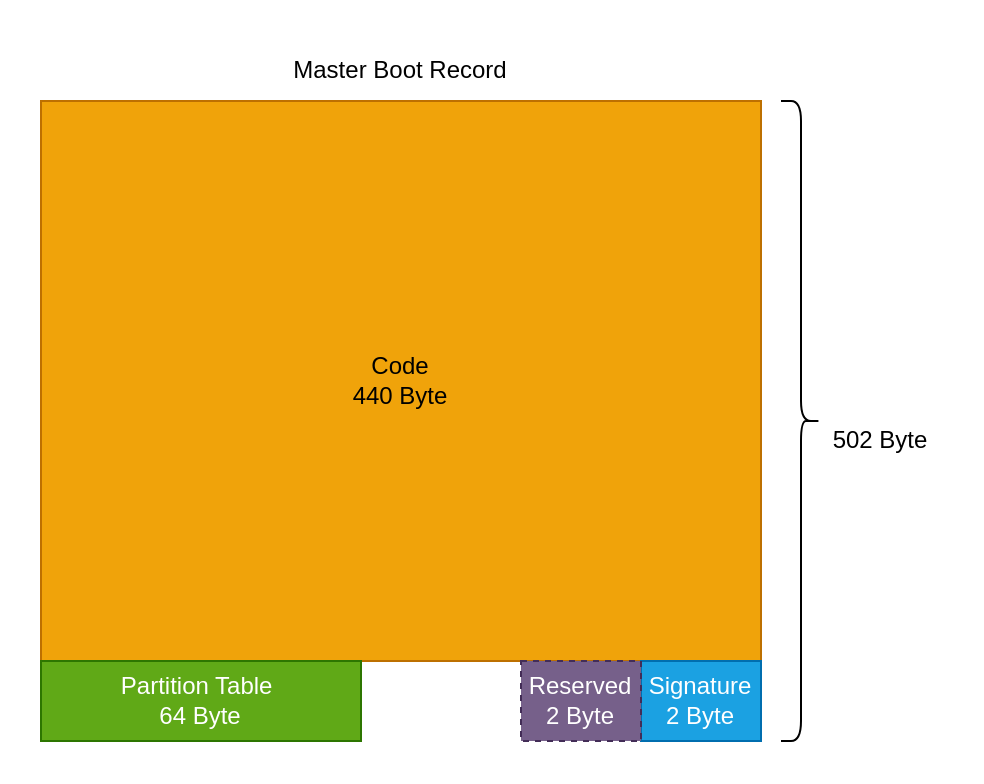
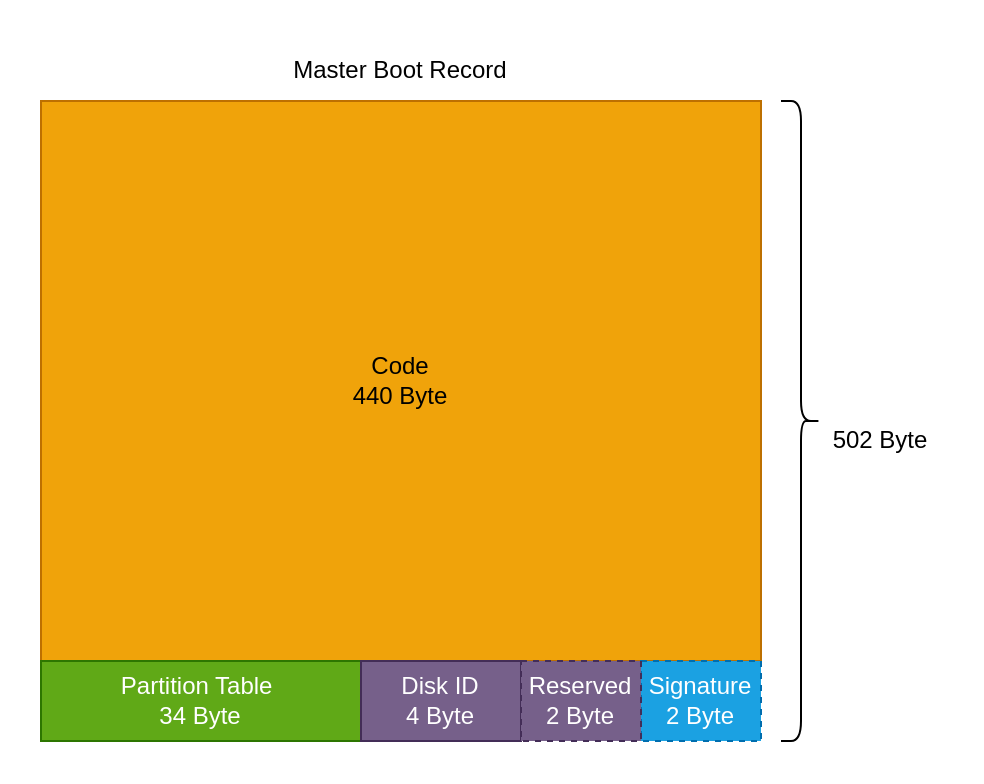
- <mxCell id="3" value="&lt;div&gt;Partition Table&amp;nbsp;&lt;/div&gt;&lt;div&gt;64 Byte&lt;/div&gt;" style="rounded=0;whiteSpace=wrap;html=1;fillColor=#60a917;fontColor=#ffffff;strokeColor=#2D7600;" vertex="1" parent="1"><mxGeometry x="20" y="330" width="160" height="40" as="geometry" /></mxCell>
+ <mxCell id="3" value="&lt;div&gt;Partition Table&amp;nbsp;&lt;/div&gt;&lt;div&gt;34 Byte&lt;/div&gt;" style="rounded=0;whiteSpace=wrap;html=1;fillColor=#60a917;fontColor=#ffffff;strokeColor=#2D7600;" vertex="1" parent="1"><mxGeometry x="20" y="330" width="160" height="40" as="geometry" /></mxCell>
+ <mxCell id="8" value="&lt;div&gt;Disk ID&lt;/div&gt;&lt;div&gt;4 Byte&lt;/div&gt;" style="rounded=0;whiteSpace=wrap;html=1;fillColor=#76608a;fontColor=#ffffff;strokeColor=#432D57;" vertex="1" parent="1"><mxGeometry x="180" y="330" width="80" height="40" as="geometry" /></mxCell>
- <mxCell id="4" value="&lt;div&gt;Signature&lt;/div&gt;&lt;div&gt;2 Byte&lt;/div&gt;" style="rounded=0;whiteSpace=wrap;html=1;fillColor=#1ba1e2;fontColor=#ffffff;strokeColor=#006EAF;" vertex="1" parent="1"><mxGeometry x="320" y="330" width="60" height="40" as="geometry" /></mxCell>
+ <mxCell id="4" value="&lt;div&gt;Signature&lt;/div&gt;&lt;div&gt;2 Byte&lt;/div&gt;" style="rounded=0;whiteSpace=wrap;html=1;fillColor=#1ba1e2;fontColor=#ffffff;strokeColor=#006EAF;dashed=1;" vertex="1" parent="1"><mxGeometry x="320" y="330" width="60" height="40" as="geometry" /></mxCell>
